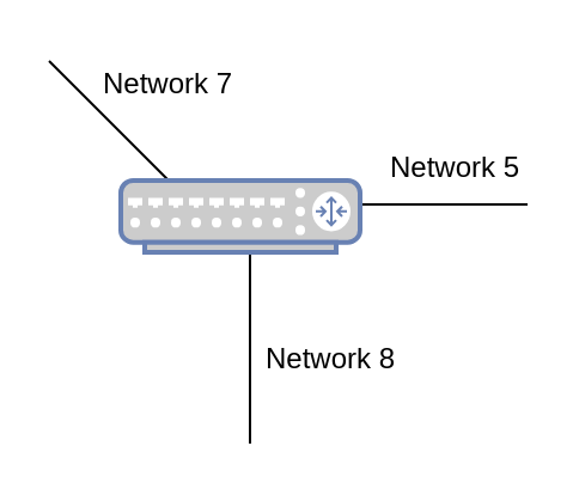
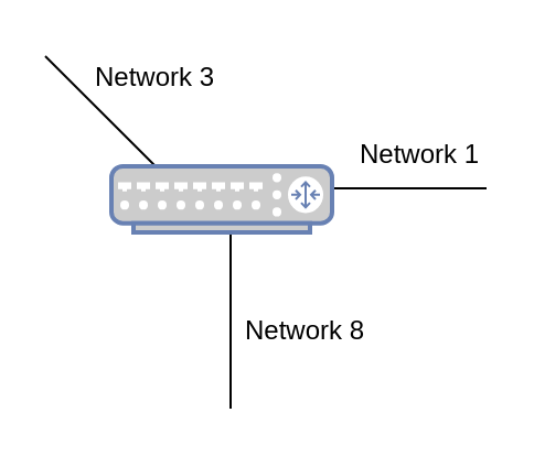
- <mxCell id="7" value="Network 7" style="text;html=1;strokeColor=none;fillColor=none;align=center;verticalAlign=middle;whiteSpace=wrap;rounded=0;" parent="1" vertex="1"><mxGeometry x="40" y="20" width="60" height="30" as="geometry" /></mxCell>
+ <mxCell id="7" value="Network 3" style="text;html=1;strokeColor=none;fillColor=none;align=center;verticalAlign=middle;whiteSpace=wrap;rounded=0;" parent="1" vertex="1"><mxGeometry x="40" y="20" width="60" height="30" as="geometry" /></mxCell>
- <mxCell id="5" value="Network 5" style="text;html=1;strokeColor=none;fillColor=none;align=center;verticalAlign=middle;whiteSpace=wrap;rounded=0;" parent="1" vertex="1"><mxGeometry x="160" y="55" width="60" height="30" as="geometry" /></mxCell>
+ <mxCell id="5" value="Network 1" style="text;html=1;strokeColor=none;fillColor=none;align=center;verticalAlign=middle;whiteSpace=wrap;rounded=0;" parent="1" vertex="1"><mxGeometry x="160" y="55" width="60" height="30" as="geometry" /></mxCell>
